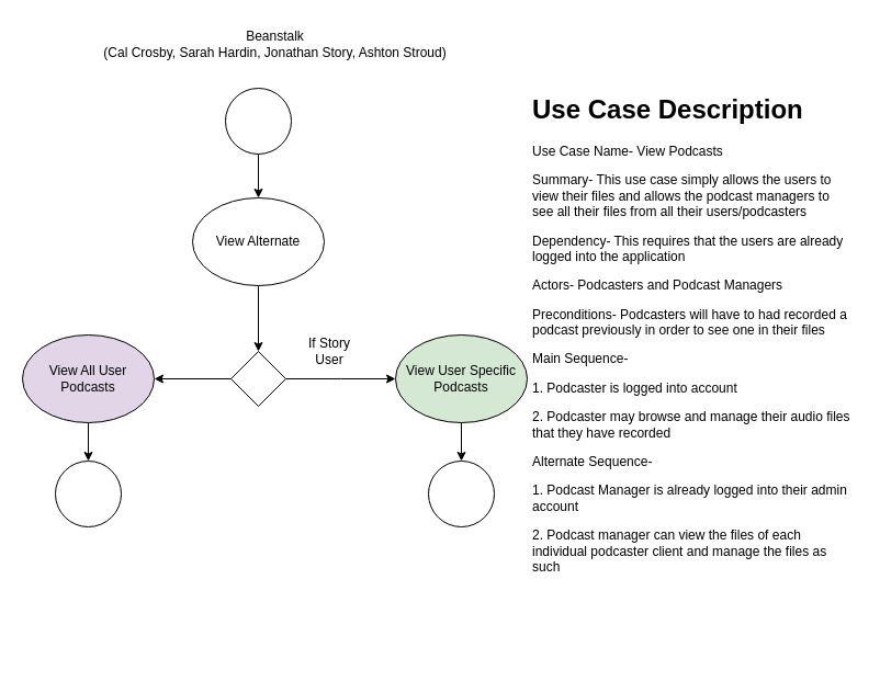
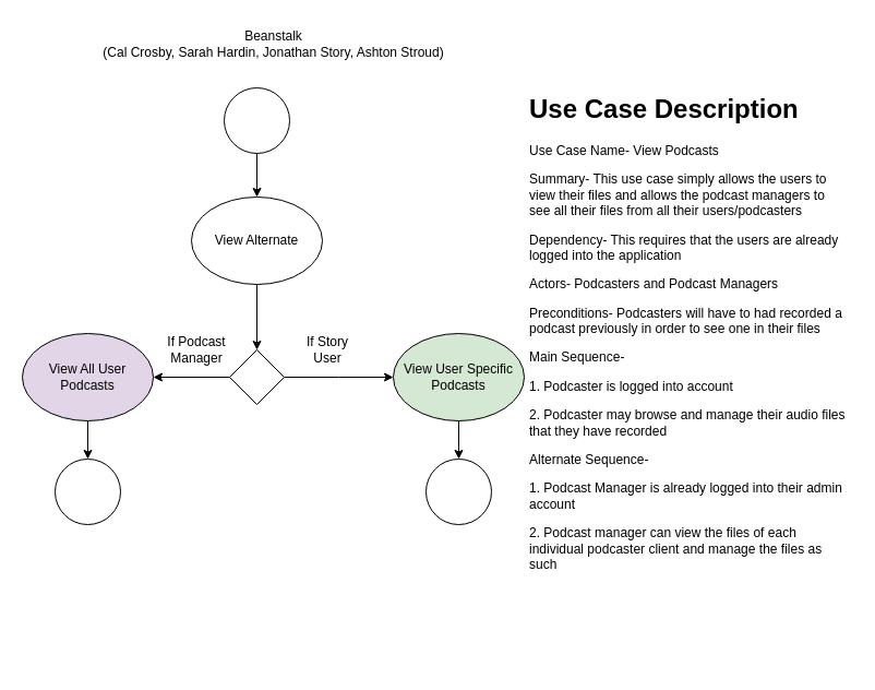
+ <mxCell id="13" value="If Podcast Manager" style="text;html=1;strokeColor=none;fillColor=none;align=center;verticalAlign=middle;whiteSpace=wrap;rounded=0;" parent="1" vertex="1"><mxGeometry x="150" y="305" width="60" height="30" as="geometry" /></mxCell>
